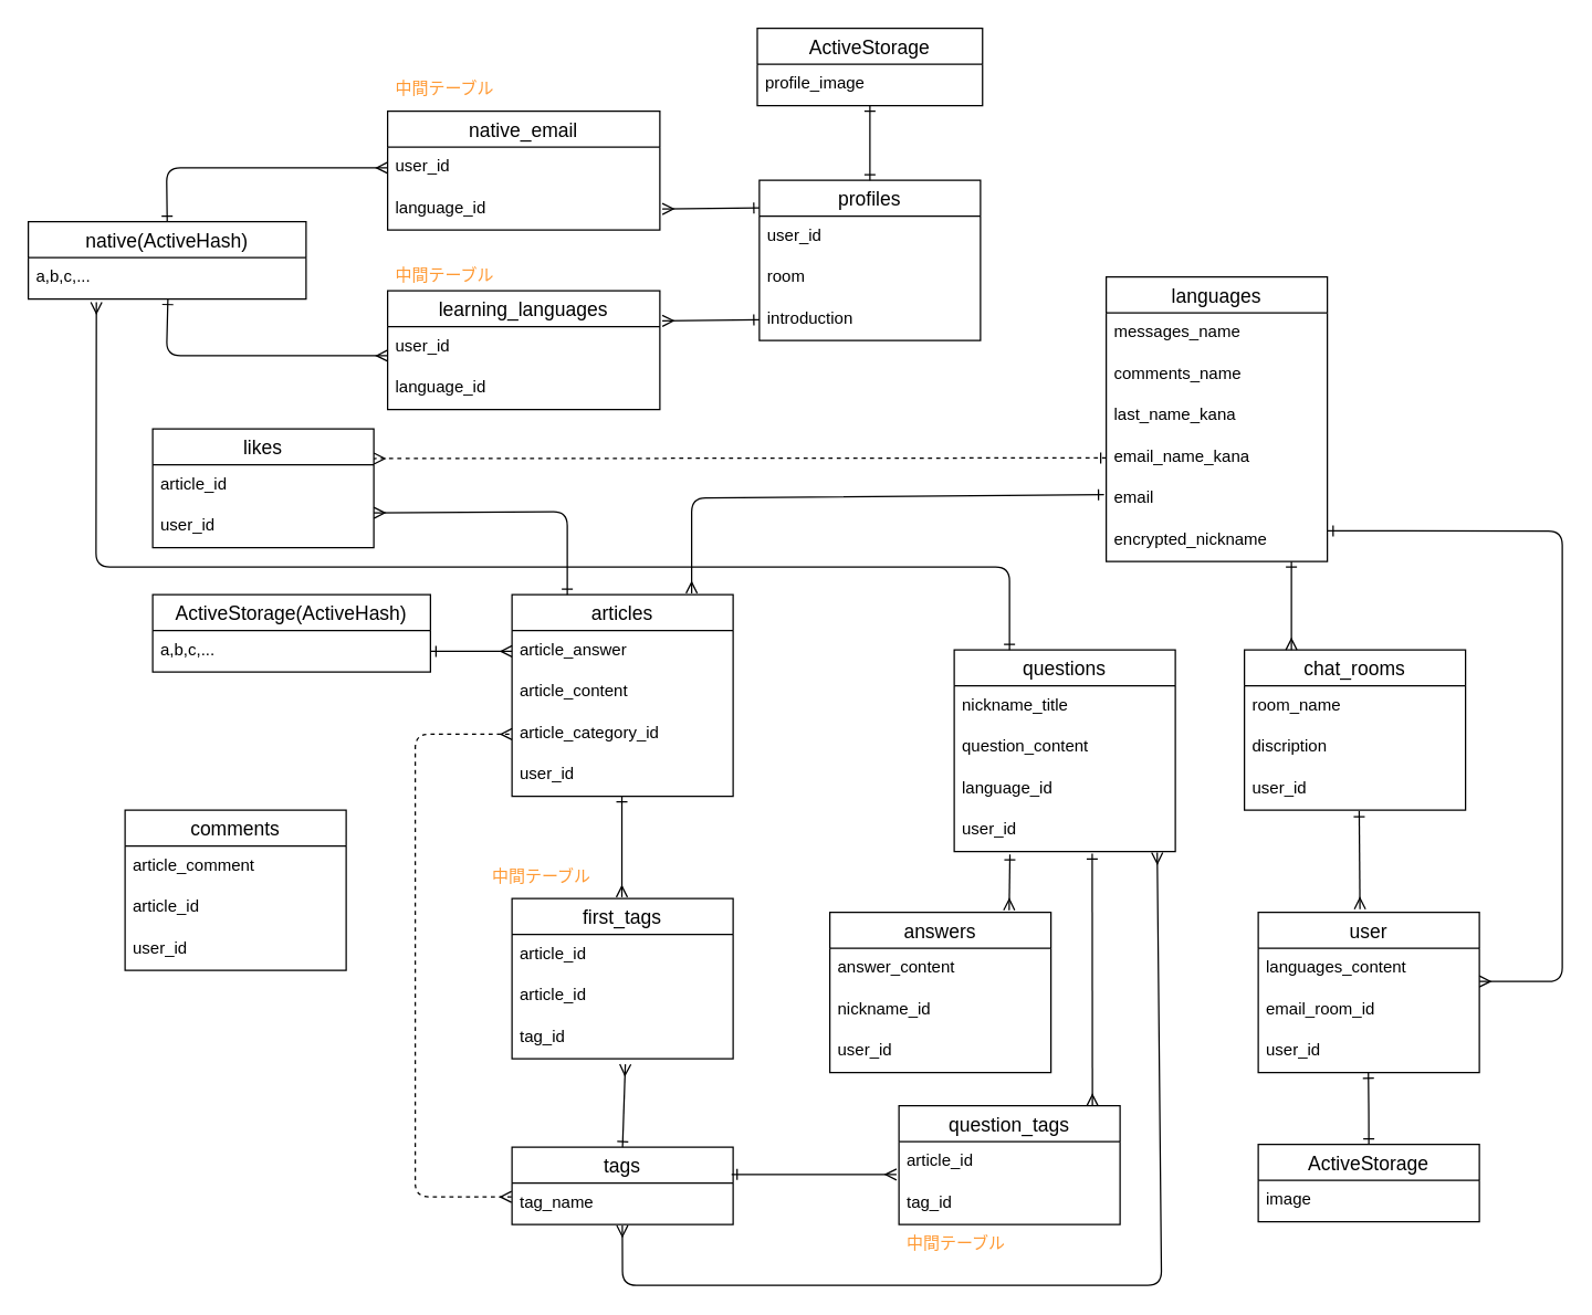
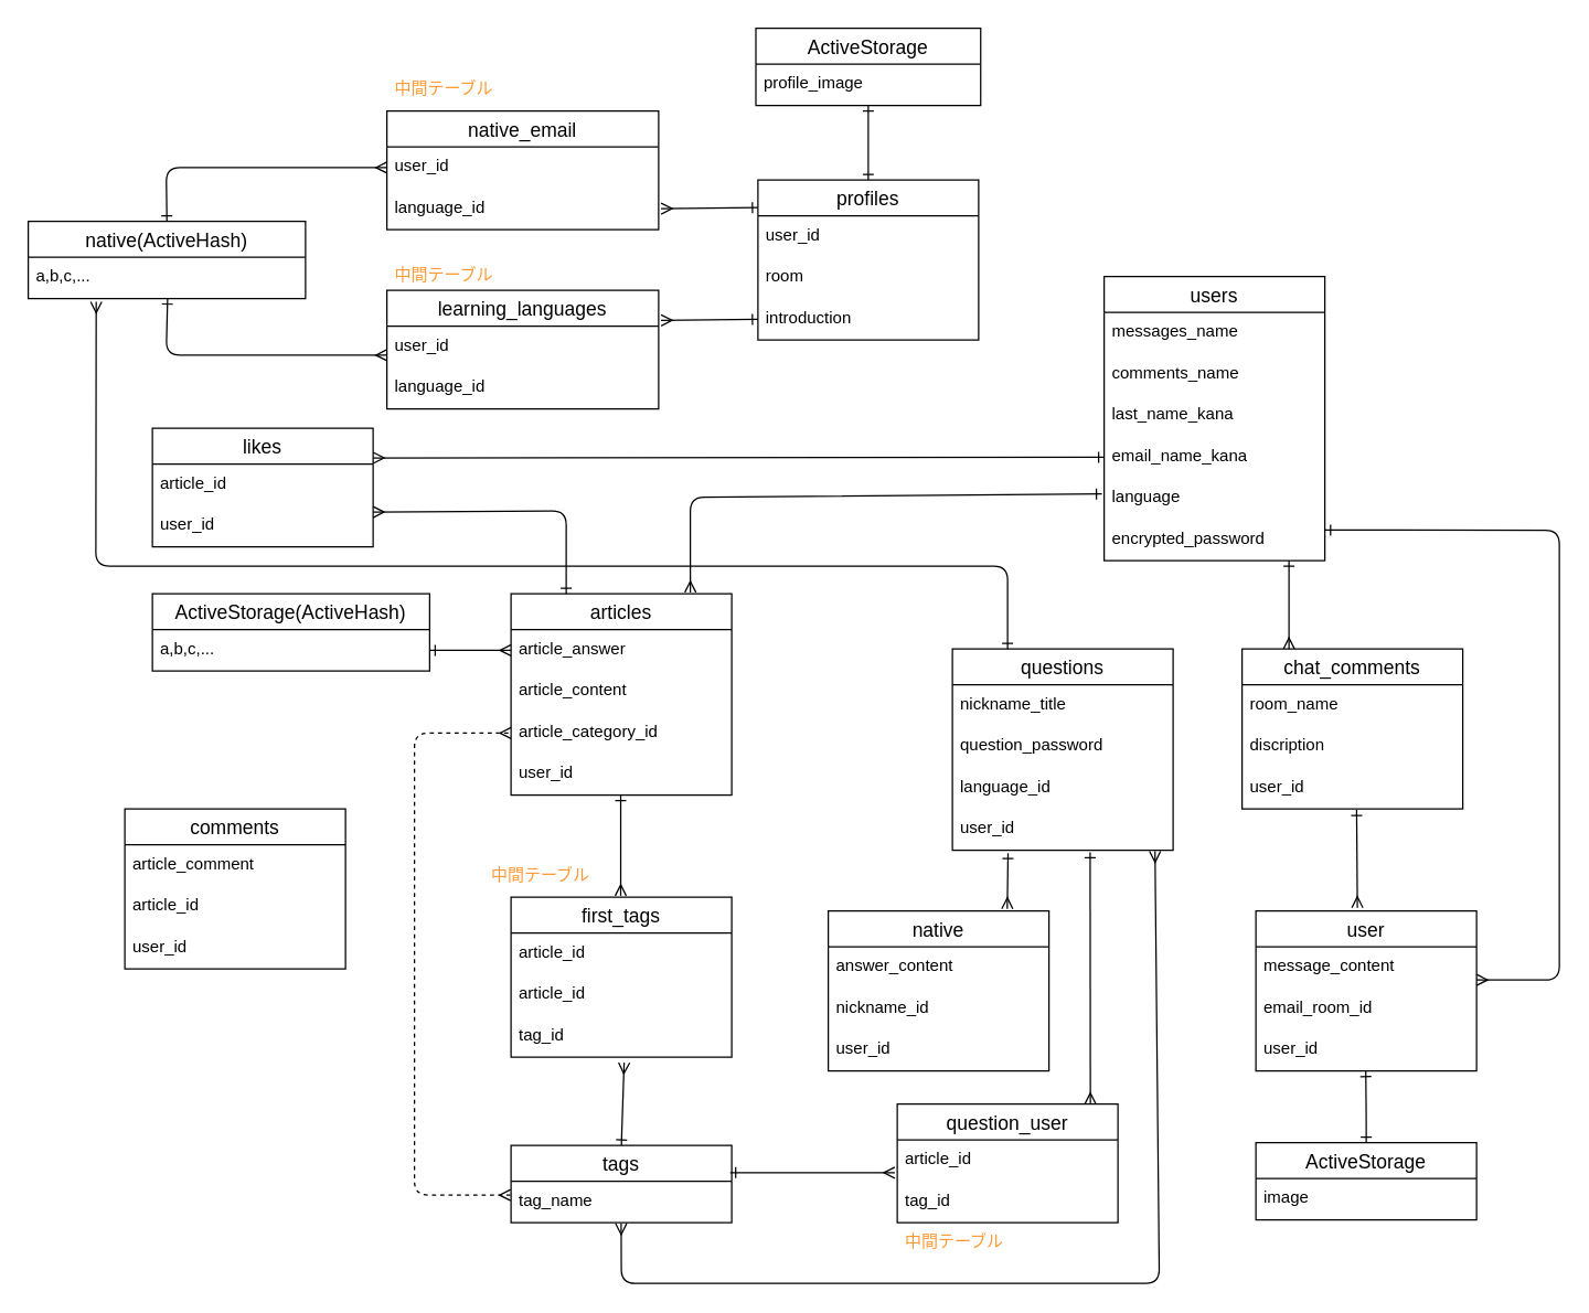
- <mxCell id="2" value="languages" style="swimlane;fontStyle=0;childLayout=stackLayout;horizontal=1;startSize=26;horizontalStack=0;resizeParent=1;resizeParentMax=0;resizeLast=0;collapsible=1;marginBottom=0;align=center;fontSize=14;" parent="1" vertex="1"><mxGeometry x="800" y="200" width="160" height="206" as="geometry" /></mxCell>
+ <mxCell id="2" value="users" style="swimlane;fontStyle=0;childLayout=stackLayout;horizontal=1;startSize=26;horizontalStack=0;resizeParent=1;resizeParentMax=0;resizeLast=0;collapsible=1;marginBottom=0;align=center;fontSize=14;" parent="1" vertex="1"><mxGeometry x="800" y="200" width="160" height="206" as="geometry" /></mxCell>
- <mxCell id="87" style="edgeStyle=none;html=1;endArrow=ERmany;endFill=0;startArrow=ERone;startFill=0;entryX=1;entryY=0.25;entryDx=0;entryDy=0;exitX=0;exitY=0.5;exitDx=0;exitDy=0;dashed=1;" parent="1" source="6" target="83" edge="1"><mxGeometry relative="1" as="geometry"><mxPoint x="790" y="330" as="sourcePoint" /><mxPoint x="270.003" y="340.83" as="targetPoint" /></mxGeometry></mxCell>
+ <mxCell id="87" style="edgeStyle=none;html=1;endArrow=ERmany;endFill=0;startArrow=ERone;startFill=0;entryX=1;entryY=0.25;entryDx=0;entryDy=0;exitX=0;exitY=0.5;exitDx=0;exitDy=0;" parent="1" source="6" target="83" edge="1"><mxGeometry relative="1" as="geometry"><mxPoint x="790" y="330" as="sourcePoint" /><mxPoint x="270.003" y="340.83" as="targetPoint" /></mxGeometry></mxCell>
- <mxCell id="7" value="email" style="text;strokeColor=none;fillColor=none;spacingLeft=4;spacingRight=4;overflow=hidden;rotatable=0;points=[[0,0.5],[1,0.5]];portConstraint=eastwest;fontSize=12;" parent="2" vertex="1"><mxGeometry y="146" width="160" height="30" as="geometry" /></mxCell>
+ <mxCell id="7" value="language" style="text;strokeColor=none;fillColor=none;spacingLeft=4;spacingRight=4;overflow=hidden;rotatable=0;points=[[0,0.5],[1,0.5]];portConstraint=eastwest;fontSize=12;" parent="2" vertex="1"><mxGeometry y="146" width="160" height="30" as="geometry" /></mxCell>
- <mxCell id="8" value="encrypted_nickname" style="text;strokeColor=none;fillColor=none;spacingLeft=4;spacingRight=4;overflow=hidden;rotatable=0;points=[[0,0.5],[1,0.5]];portConstraint=eastwest;fontSize=12;" parent="2" vertex="1"><mxGeometry y="176" width="160" height="30" as="geometry" /></mxCell>
+ <mxCell id="8" value="encrypted_password" style="text;strokeColor=none;fillColor=none;spacingLeft=4;spacingRight=4;overflow=hidden;rotatable=0;points=[[0,0.5],[1,0.5]];portConstraint=eastwest;fontSize=12;" parent="2" vertex="1"><mxGeometry y="176" width="160" height="30" as="geometry" /></mxCell>
- <mxCell id="25" value="chat_rooms" style="swimlane;fontStyle=0;childLayout=stackLayout;horizontal=1;startSize=26;horizontalStack=0;resizeParent=1;resizeParentMax=0;resizeLast=0;collapsible=1;marginBottom=0;align=center;fontSize=14;" parent="1" vertex="1"><mxGeometry x="900" y="470" width="160" height="116" as="geometry" /></mxCell>
+ <mxCell id="25" value="chat_comments" style="swimlane;fontStyle=0;childLayout=stackLayout;horizontal=1;startSize=26;horizontalStack=0;resizeParent=1;resizeParentMax=0;resizeLast=0;collapsible=1;marginBottom=0;align=center;fontSize=14;" parent="1" vertex="1"><mxGeometry x="900" y="470" width="160" height="116" as="geometry" /></mxCell>
- <mxCell id="17" value="question_content" style="text;strokeColor=none;fillColor=none;spacingLeft=4;spacingRight=4;overflow=hidden;rotatable=0;points=[[0,0.5],[1,0.5]];portConstraint=eastwest;fontSize=12;" parent="15" vertex="1"><mxGeometry y="56" width="160" height="30" as="geometry" /></mxCell>
+ <mxCell id="17" value="question_password" style="text;strokeColor=none;fillColor=none;spacingLeft=4;spacingRight=4;overflow=hidden;rotatable=0;points=[[0,0.5],[1,0.5]];portConstraint=eastwest;fontSize=12;" parent="15" vertex="1"><mxGeometry y="56" width="160" height="30" as="geometry" /></mxCell>
- <mxCell id="20" value="answers" style="swimlane;fontStyle=0;childLayout=stackLayout;horizontal=1;startSize=26;horizontalStack=0;resizeParent=1;resizeParentMax=0;resizeLast=0;collapsible=1;marginBottom=0;align=center;fontSize=14;" parent="1" vertex="1"><mxGeometry x="600" y="660" width="160" height="116" as="geometry" /></mxCell>
+ <mxCell id="20" value="native" style="swimlane;fontStyle=0;childLayout=stackLayout;horizontal=1;startSize=26;horizontalStack=0;resizeParent=1;resizeParentMax=0;resizeLast=0;collapsible=1;marginBottom=0;align=center;fontSize=14;" parent="1" vertex="1"><mxGeometry x="600" y="660" width="160" height="116" as="geometry" /></mxCell>
- <mxCell id="31" value="languages_content" style="text;strokeColor=none;fillColor=none;spacingLeft=4;spacingRight=4;overflow=hidden;rotatable=0;points=[[0,0.5],[1,0.5]];portConstraint=eastwest;fontSize=12;" parent="30" vertex="1"><mxGeometry y="26" width="160" height="30" as="geometry" /></mxCell>
+ <mxCell id="31" value="message_content" style="text;strokeColor=none;fillColor=none;spacingLeft=4;spacingRight=4;overflow=hidden;rotatable=0;points=[[0,0.5],[1,0.5]];portConstraint=eastwest;fontSize=12;" parent="30" vertex="1"><mxGeometry y="26" width="160" height="30" as="geometry" /></mxCell>
- <mxCell id="66" value="question_tags" style="swimlane;fontStyle=0;childLayout=stackLayout;horizontal=1;startSize=26;horizontalStack=0;resizeParent=1;resizeParentMax=0;resizeLast=0;collapsible=1;marginBottom=0;align=center;fontSize=14;" parent="1" vertex="1"><mxGeometry x="650" y="800" width="160" height="86" as="geometry" /></mxCell>
+ <mxCell id="66" value="question_user" style="swimlane;fontStyle=0;childLayout=stackLayout;horizontal=1;startSize=26;horizontalStack=0;resizeParent=1;resizeParentMax=0;resizeLast=0;collapsible=1;marginBottom=0;align=center;fontSize=14;" parent="1" vertex="1"><mxGeometry x="650" y="800" width="160" height="86" as="geometry" /></mxCell>
